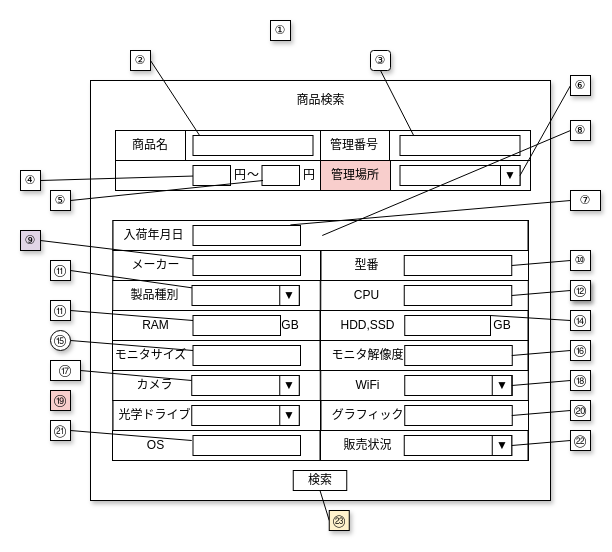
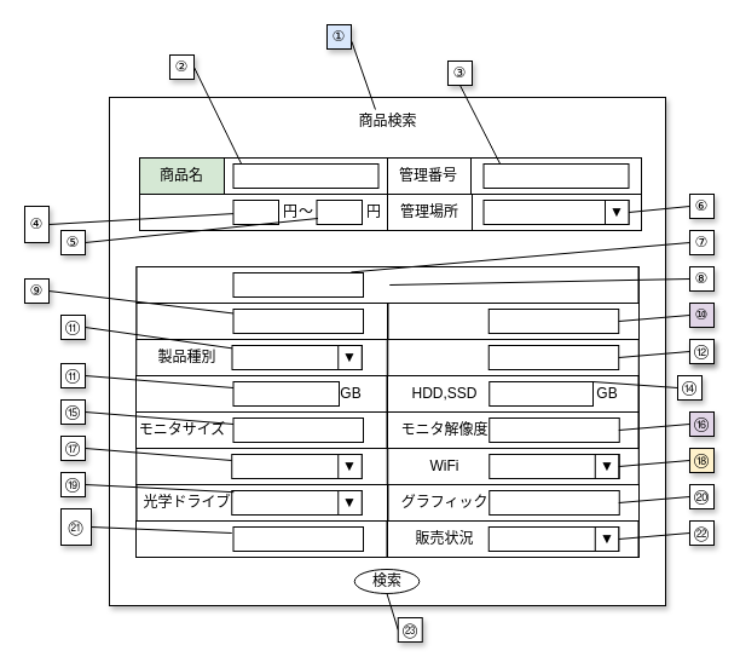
- <mxCell id="76" value="①" style="whiteSpace=wrap;html=1;aspect=fixed;shadow=1;" parent="75" vertex="1"><mxGeometry x="270" y="20" width="20" height="20" as="geometry" /></mxCell>
+ <mxCell id="76" value="①" style="whiteSpace=wrap;html=1;aspect=fixed;shadow=1;fillColor=#dae8fc;" parent="75" vertex="1"><mxGeometry x="270" y="20" width="20" height="20" as="geometry" /></mxCell>
- <mxCell id="78" value="②" style="whiteSpace=wrap;html=1;aspect=fixed;shadow=1;" parent="75" vertex="1"><mxGeometry x="130" y="50" width="20" height="20" as="geometry" /></mxCell>
+ <mxCell id="78" value="②" style="whiteSpace=wrap;html=1;aspect=fixed;shadow=1;" parent="75" vertex="1"><mxGeometry x="140" y="45" width="20" height="20" as="geometry" /></mxCell>
- <mxCell id="80" value="③" style="whiteSpace=wrap;html=1;aspect=fixed;shadow=1;rounded=1;" parent="75" vertex="1"><mxGeometry x="370" y="50" width="20" height="20" as="geometry" /></mxCell>
+ <mxCell id="80" value="③" style="whiteSpace=wrap;html=1;aspect=fixed;shadow=1;" parent="75" vertex="1"><mxGeometry x="370" y="50" width="20" height="20" as="geometry" /></mxCell>
+ <mxCell id="77" value="" style="endArrow=none;html=1;rounded=0;entryX=1.02;entryY=0.69;entryDx=0;entryDy=0;entryPerimeter=0;exitX=0.333;exitY=0;exitDx=0;exitDy=0;exitPerimeter=0;" parent="75" source="4" target="76" edge="1"><mxGeometry width="50" height="50" relative="1" as="geometry"><mxPoint x="227.5" y="70" as="sourcePoint" /><mxPoint x="140" y="30" as="targetPoint" /></mxGeometry></mxCell>
- <mxCell id="86" value="⑥" style="whiteSpace=wrap;html=1;aspect=fixed;shadow=1;" parent="75" vertex="1"><mxGeometry x="570" y="75" width="20" height="20" as="geometry" /></mxCell>
+ <mxCell id="86" value="⑥" style="whiteSpace=wrap;html=1;aspect=fixed;shadow=1;" parent="75" vertex="1"><mxGeometry x="570" y="160" width="20" height="20" as="geometry" /></mxCell>
- <mxCell id="89" value="⑧" style="whiteSpace=wrap;html=1;aspect=fixed;shadow=1;" parent="75" vertex="1"><mxGeometry x="570" y="120" width="20" height="20" as="geometry" /></mxCell>
+ <mxCell id="89" value="⑧" style="whiteSpace=wrap;html=1;aspect=fixed;shadow=1;" parent="75" vertex="1"><mxGeometry x="570" y="220" width="20" height="20" as="geometry" /></mxCell>
- <mxCell id="6" value="商品名" style="rounded=0;whiteSpace=wrap;html=1;" parent="3" vertex="1"><mxGeometry x="115" y="130" width="70" height="30" as="geometry" /></mxCell>
+ <mxCell id="6" value="商品名" style="rounded=0;whiteSpace=wrap;html=1;fillColor=#d5e8d4;" parent="3" vertex="1"><mxGeometry x="115" y="130" width="70" height="30" as="geometry" /></mxCell>
- <mxCell id="8" value="管理場所" style="rounded=0;whiteSpace=wrap;html=1;fillColor=#f8cecc;" parent="3" vertex="1"><mxGeometry x="320" y="160" width="70" height="30" as="geometry" /></mxCell>
+ <mxCell id="8" value="管理場所" style="rounded=0;whiteSpace=wrap;html=1;" parent="3" vertex="1"><mxGeometry x="320" y="160" width="70" height="30" as="geometry" /></mxCell>
- <mxCell id="82" value="④" style="whiteSpace=wrap;html=1;aspect=fixed;shadow=1;" parent="75" vertex="1"><mxGeometry x="20" y="170" width="20" height="20" as="geometry" /></mxCell>
+ <mxCell id="82" value="④" style="whiteSpace=wrap;html=1;aspect=fixed;shadow=1;" parent="75" vertex="1"><mxGeometry x="20" y="170" width="20" height="30" as="geometry" /></mxCell>
- <mxCell id="88" value="⑦" style="whiteSpace=wrap;html=1;aspect=fixed;shadow=1;" parent="75" vertex="1"><mxGeometry x="570" y="190" width="30" height="20" as="geometry" /></mxCell>
+ <mxCell id="88" value="⑦" style="whiteSpace=wrap;html=1;aspect=fixed;shadow=1;" parent="75" vertex="1"><mxGeometry x="570" y="190" width="20" height="20" as="geometry" /></mxCell>
- <mxCell id="22" value="入荷年月日" style="text;html=1;align=center;verticalAlign=middle;resizable=0;points=[];autosize=1;strokeColor=none;fillColor=none;" parent="3" vertex="1"><mxGeometry x="112.5" y="225" width="80" height="20" as="geometry" /></mxCell>
- <mxCell id="92" value="⑨" style="whiteSpace=wrap;html=1;aspect=fixed;shadow=1;fillColor=#e1d5e7;" parent="75" vertex="1"><mxGeometry x="20" y="230" width="20" height="20" as="geometry" /></mxCell>
+ <mxCell id="92" value="⑨" style="whiteSpace=wrap;html=1;aspect=fixed;shadow=1;" parent="75" vertex="1"><mxGeometry x="20" y="230" width="20" height="20" as="geometry" /></mxCell>
- <mxCell id="96" value="⑩" style="whiteSpace=wrap;html=1;aspect=fixed;shadow=1;" parent="75" vertex="1"><mxGeometry x="570" y="250" width="20" height="20" as="geometry" /></mxCell>
+ <mxCell id="96" value="⑩" style="whiteSpace=wrap;html=1;aspect=fixed;shadow=1;fillColor=#e1d5e7;" parent="75" vertex="1"><mxGeometry x="570" y="250" width="20" height="20" as="geometry" /></mxCell>
- <mxCell id="39" value="メーカー" style="text;html=1;align=center;verticalAlign=middle;resizable=0;points=[];autosize=1;strokeColor=none;fillColor=none;" parent="3" vertex="1"><mxGeometry x="125" y="255" width="60" height="20" as="geometry" /></mxCell>
- <mxCell id="41" value="型番" style="text;html=1;align=center;verticalAlign=middle;resizable=0;points=[];autosize=1;strokeColor=none;fillColor=none;" parent="3" vertex="1"><mxGeometry x="346.25" y="255" width="40" height="20" as="geometry" /></mxCell>
- <mxCell id="55" value="CPU" style="text;html=1;align=center;verticalAlign=middle;resizable=0;points=[];autosize=1;strokeColor=none;fillColor=none;" parent="3" vertex="1"><mxGeometry x="346.25" y="285" width="40" height="20" as="geometry" /></mxCell>
- <mxCell id="100" value="⑭" style="whiteSpace=wrap;html=1;aspect=fixed;shadow=1;" parent="75" vertex="1"><mxGeometry x="570" y="310" width="20" height="20" as="geometry" /></mxCell>
+ <mxCell id="100" value="⑭" style="whiteSpace=wrap;html=1;aspect=fixed;shadow=1;" parent="75" vertex="1"><mxGeometry x="560" y="310" width="20" height="20" as="geometry" /></mxCell>
- <mxCell id="45" value="RAM" style="text;html=1;align=center;verticalAlign=middle;resizable=0;points=[];autosize=1;strokeColor=none;fillColor=none;" parent="3" vertex="1"><mxGeometry x="135" y="315" width="40" height="20" as="geometry" /></mxCell>
- <mxCell id="104" value="⑮" style="ellipse;whiteSpace=wrap;html=1;aspect=fixed;shadow=1;" parent="75" vertex="1"><mxGeometry x="50" y="330" width="20" height="20" as="geometry" /></mxCell>
+ <mxCell id="104" value="⑮" style="whiteSpace=wrap;html=1;aspect=fixed;shadow=1;" parent="75" vertex="1"><mxGeometry x="50" y="330" width="20" height="20" as="geometry" /></mxCell>
- <mxCell id="114" value="⑯" style="whiteSpace=wrap;html=1;aspect=fixed;shadow=1;" parent="75" vertex="1"><mxGeometry x="570" y="340" width="20" height="20" as="geometry" /></mxCell>
+ <mxCell id="114" value="⑯" style="whiteSpace=wrap;html=1;aspect=fixed;shadow=1;fillColor=#e1d5e7;" parent="75" vertex="1"><mxGeometry x="570" y="340" width="20" height="20" as="geometry" /></mxCell>
- <mxCell id="106" value="⑰" style="whiteSpace=wrap;html=1;aspect=fixed;shadow=1;" parent="75" vertex="1"><mxGeometry x="50" y="360" width="30" height="20" as="geometry" /></mxCell>
+ <mxCell id="106" value="⑰" style="whiteSpace=wrap;html=1;aspect=fixed;shadow=1;" parent="75" vertex="1"><mxGeometry x="50" y="360" width="20" height="20" as="geometry" /></mxCell>
- <mxCell id="116" value="⑱" style="whiteSpace=wrap;html=1;aspect=fixed;shadow=1;" parent="75" vertex="1"><mxGeometry x="570" y="370" width="20" height="20" as="geometry" /></mxCell>
+ <mxCell id="116" value="⑱" style="whiteSpace=wrap;html=1;aspect=fixed;shadow=1;fillColor=#fff2cc;" parent="75" vertex="1"><mxGeometry x="570" y="370" width="20" height="20" as="geometry" /></mxCell>
- <mxCell id="49" value="カメラ" style="text;html=1;align=center;verticalAlign=middle;resizable=0;points=[];autosize=1;strokeColor=none;fillColor=none;" parent="3" vertex="1"><mxGeometry x="128.75" y="375" width="50" height="20" as="geometry" /></mxCell>
- <mxCell id="108" value="⑲" style="whiteSpace=wrap;html=1;aspect=fixed;shadow=1;fillColor=#f8cecc;" parent="75" vertex="1"><mxGeometry x="50" y="390" width="20" height="20" as="geometry" /></mxCell>
+ <mxCell id="108" value="⑲" style="whiteSpace=wrap;html=1;aspect=fixed;shadow=1;" parent="75" vertex="1"><mxGeometry x="50" y="390" width="20" height="20" as="geometry" /></mxCell>
+ <mxCell id="109" value="" style="endArrow=none;html=1;rounded=0;entryX=1;entryY=0.5;entryDx=0;entryDy=0;exitX=0.935;exitY=0.06;exitDx=0;exitDy=0;exitPerimeter=0;" parent="75" source="51" target="108" edge="1"><mxGeometry width="50" height="50" relative="1" as="geometry"><mxPoint x="201.25" y="390" as="sourcePoint" /><mxPoint x="90" y="360" as="targetPoint" /></mxGeometry></mxCell>
- <mxCell id="110" value="㉑" style="whiteSpace=wrap;html=1;aspect=fixed;shadow=1;" parent="75" vertex="1"><mxGeometry x="50" y="420" width="20" height="20" as="geometry" /></mxCell>
+ <mxCell id="110" value="㉑" style="whiteSpace=wrap;html=1;aspect=fixed;shadow=1;" parent="75" vertex="1"><mxGeometry x="50" y="420" width="25" height="30" as="geometry" /></mxCell>
- <mxCell id="53" value="OS" style="text;html=1;align=center;verticalAlign=middle;resizable=0;points=[];autosize=1;strokeColor=none;fillColor=none;" parent="3" vertex="1"><mxGeometry x="140" y="435" width="30" height="20" as="geometry" /></mxCell>
- <mxCell id="72" value="検索" style="rounded=0;whiteSpace=wrap;html=1;" parent="3" vertex="1"><mxGeometry x="292.75" y="470" width="53.5" height="20" as="geometry" /></mxCell>
+ <mxCell id="72" value="検索" style="ellipse;whiteSpace=wrap;html=1;" parent="3" vertex="1"><mxGeometry x="292.75" y="470" width="53.5" height="20" as="geometry" /></mxCell>
- <mxCell id="122" value="&lt;div&gt;㉓&lt;/div&gt;" style="whiteSpace=wrap;html=1;aspect=fixed;shadow=1;fillColor=#fff2cc;" parent="75" vertex="1"><mxGeometry x="328.75" y="510" width="20" height="20" as="geometry" /></mxCell>
+ <mxCell id="122" value="&lt;div&gt;㉓&lt;/div&gt;" style="whiteSpace=wrap;html=1;aspect=fixed;shadow=1;" parent="75" vertex="1"><mxGeometry x="328.75" y="510" width="20" height="20" as="geometry" /></mxCell>
